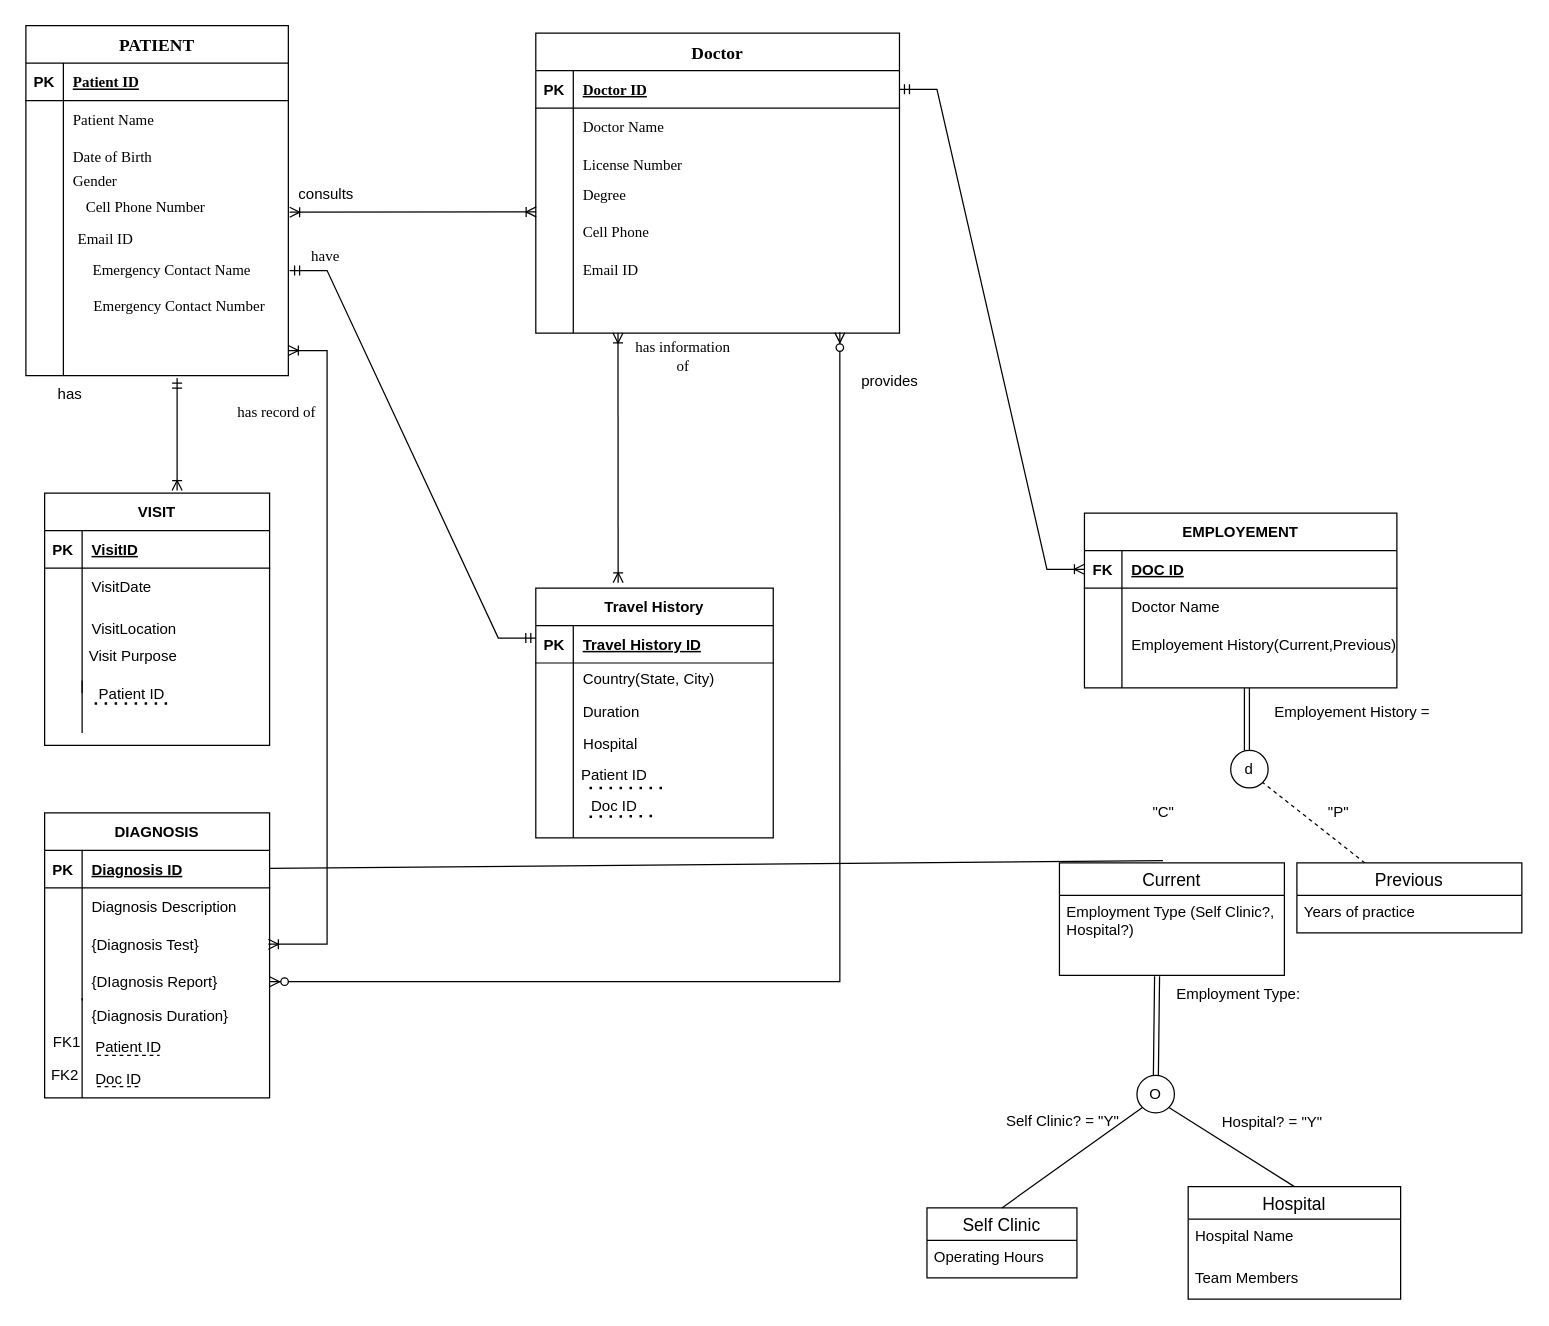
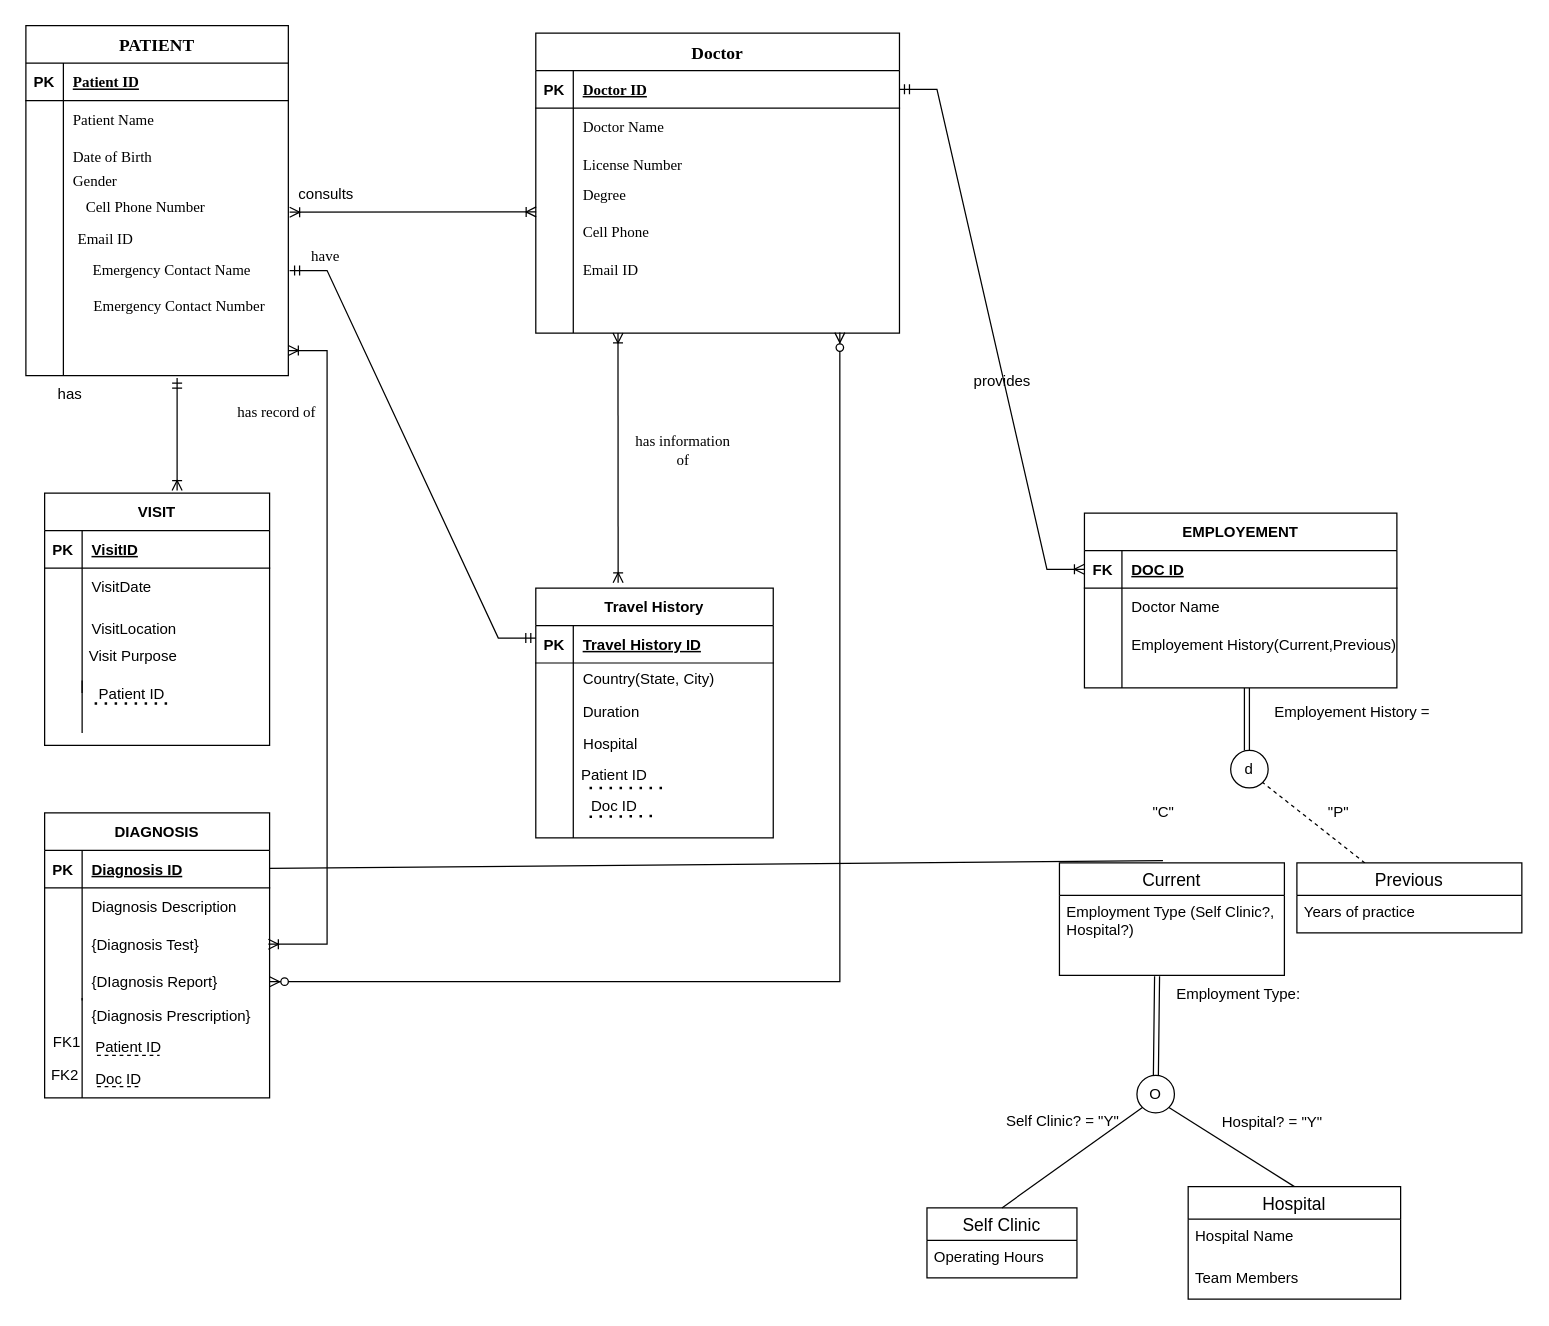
- <mxCell id="117" value="has information of" style="text;html=1;strokeColor=none;fillColor=none;align=center;verticalAlign=middle;whiteSpace=wrap;rounded=0;fontFamily=Verdana;fontSize=12;" parent="1" vertex="1"><mxGeometry x="501" y="270" width="90" height="30" as="geometry" /></mxCell>
+ <mxCell id="117" value="has information of" style="text;html=1;strokeColor=none;fillColor=none;align=center;verticalAlign=middle;whiteSpace=wrap;rounded=0;fontFamily=Verdana;fontSize=12;" parent="1" vertex="1"><mxGeometry x="501" y="345" width="90" height="30" as="geometry" /></mxCell>
- <mxCell id="121" value="provides" style="text;html=1;align=center;verticalAlign=middle;resizable=0;points=[];autosize=1;strokeColor=none;fillColor=none;fontSize=12;" parent="1" vertex="1"><mxGeometry x="676" y="290" width="70" height="30" as="geometry" /></mxCell>
+ <mxCell id="121" value="provides" style="text;html=1;align=center;verticalAlign=middle;resizable=0;points=[];autosize=1;strokeColor=none;fillColor=none;fontSize=12;" parent="1" vertex="1"><mxGeometry x="766" y="290" width="70" height="30" as="geometry" /></mxCell>
- <mxCell id="103" value="{Diagnosis Duration}" style="shape=partialRectangle;connectable=0;fillColor=none;top=0;left=0;bottom=0;right=0;align=left;spacingLeft=6;overflow=hidden;" parent="101" vertex="1"><mxGeometry x="30" width="150" height="30" as="geometry"><mxRectangle width="150" height="30" as="alternateBounds" /></mxGeometry></mxCell>
+ <mxCell id="103" value="{Diagnosis Prescription}" style="shape=partialRectangle;connectable=0;fillColor=none;top=0;left=0;bottom=0;right=0;align=left;spacingLeft=6;overflow=hidden;" parent="101" vertex="1"><mxGeometry x="30" width="150" height="30" as="geometry"><mxRectangle width="150" height="30" as="alternateBounds" /></mxGeometry></mxCell>
